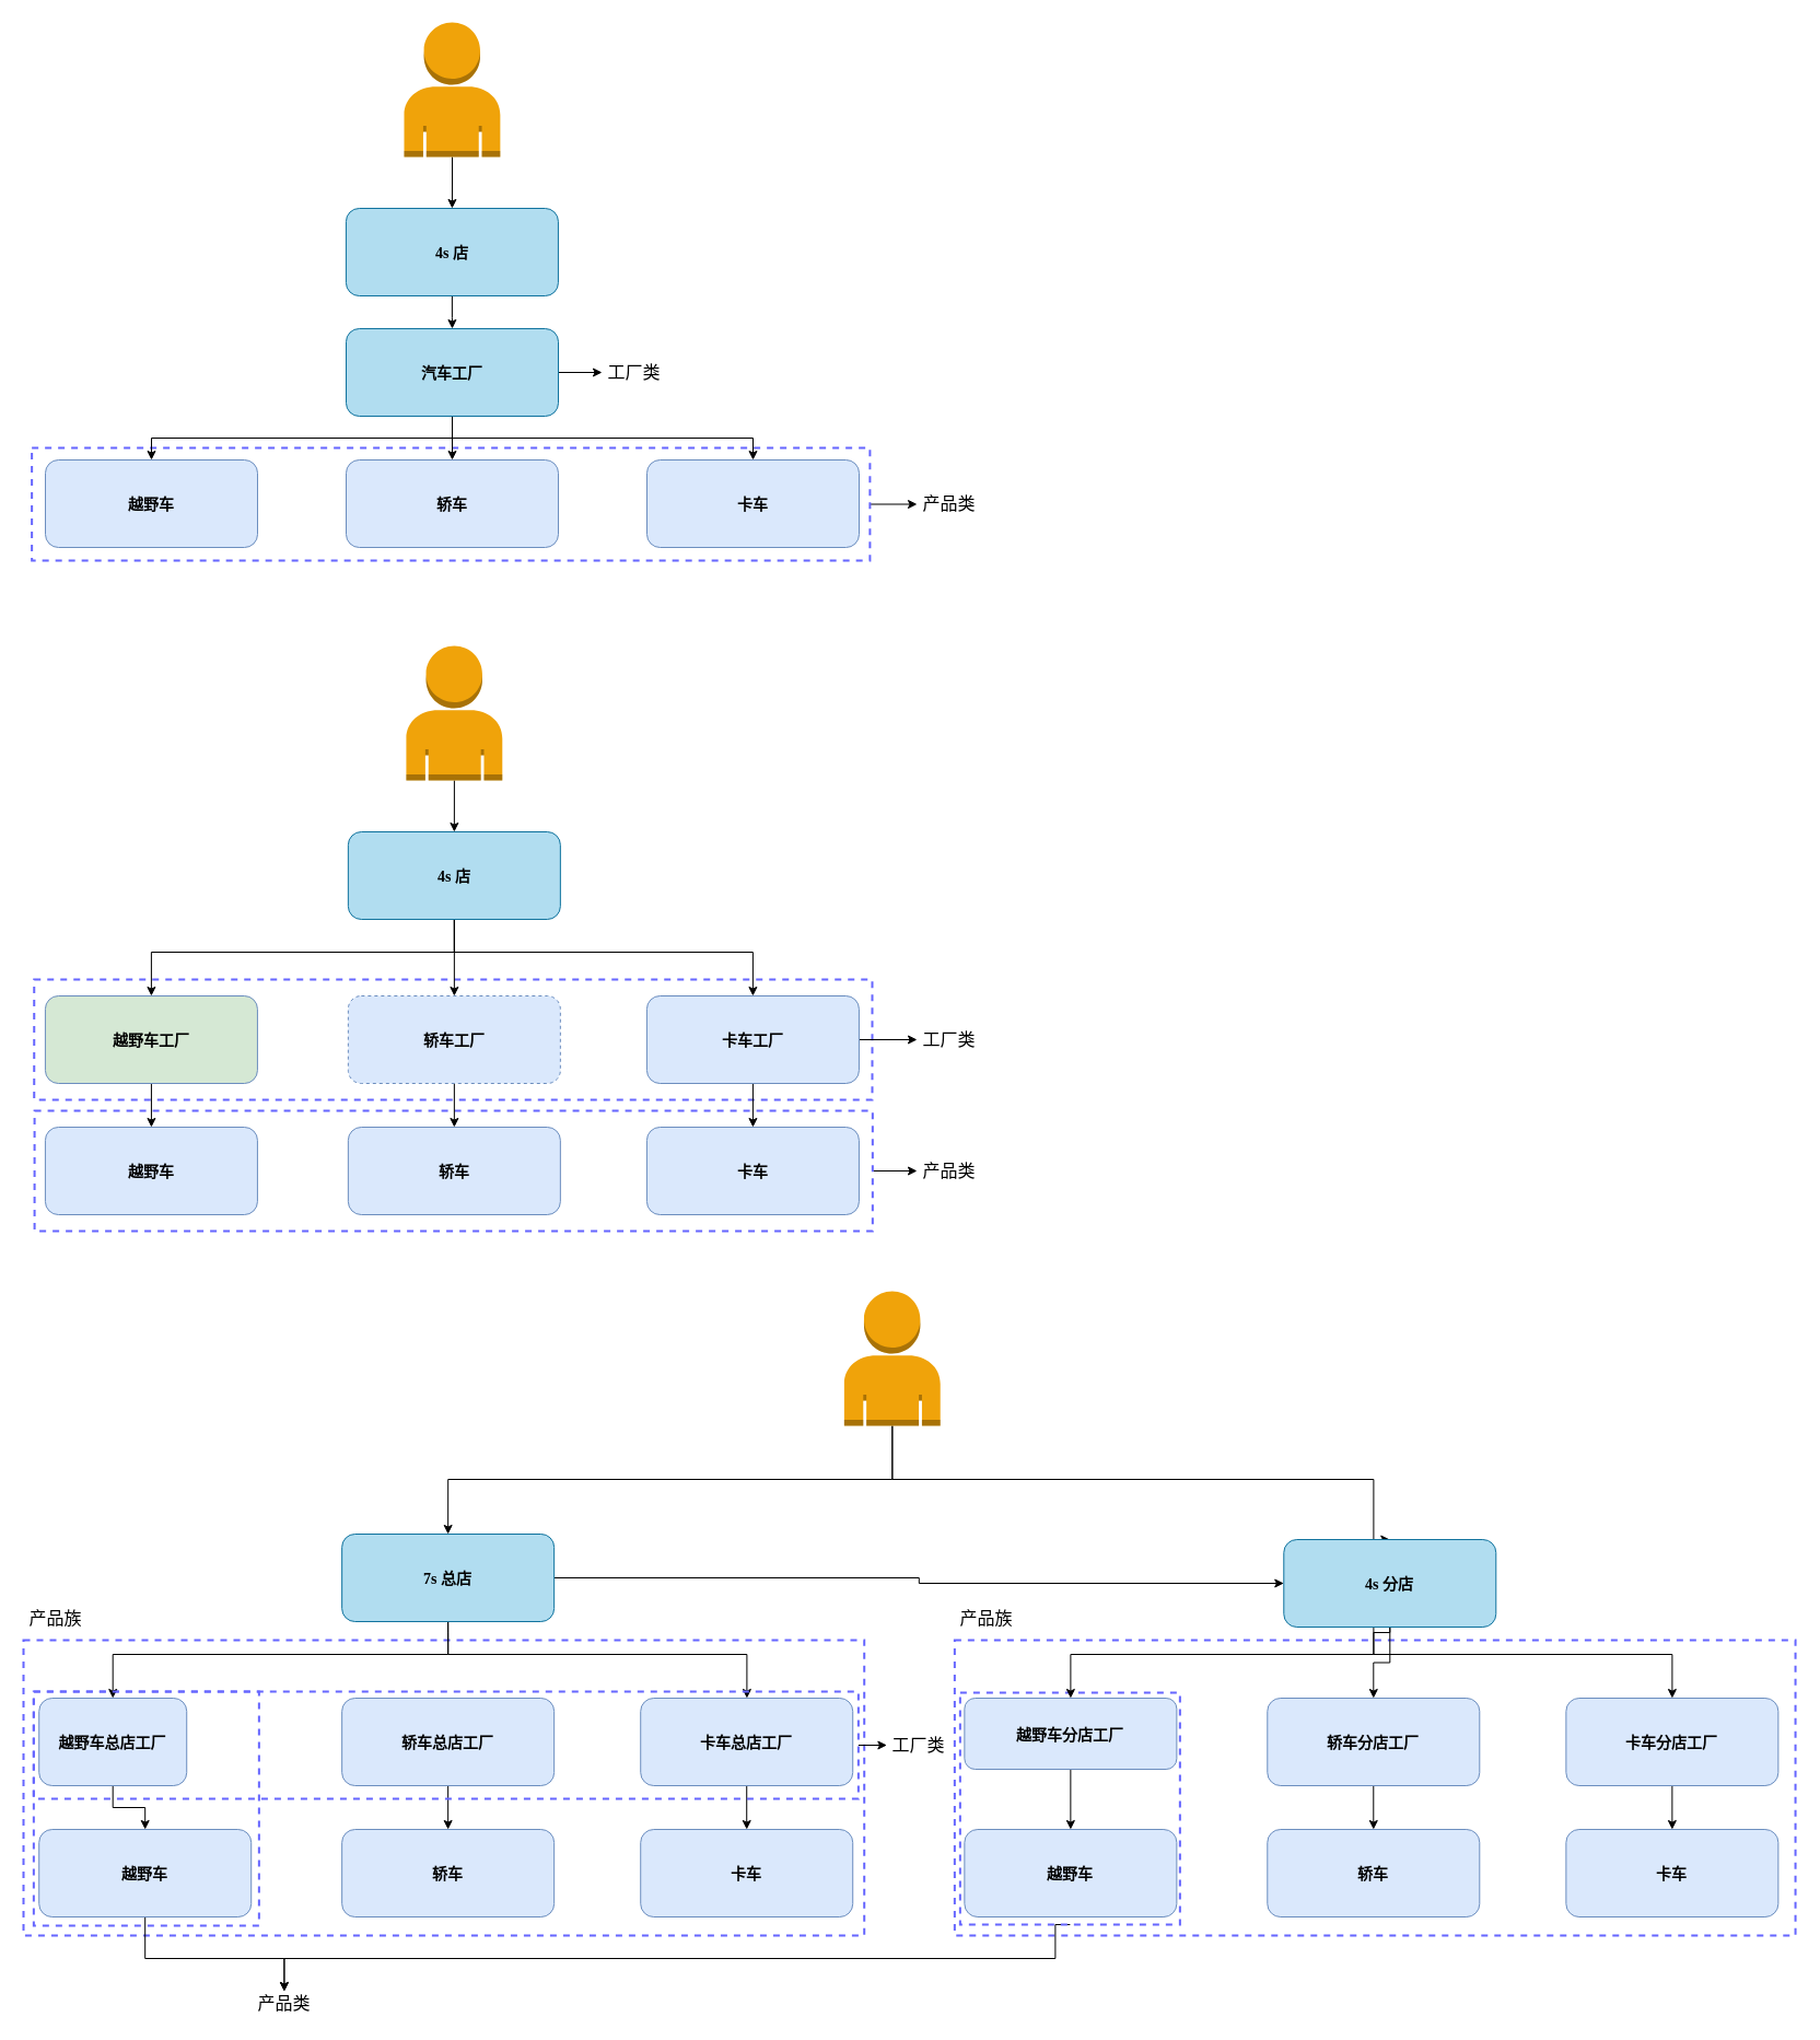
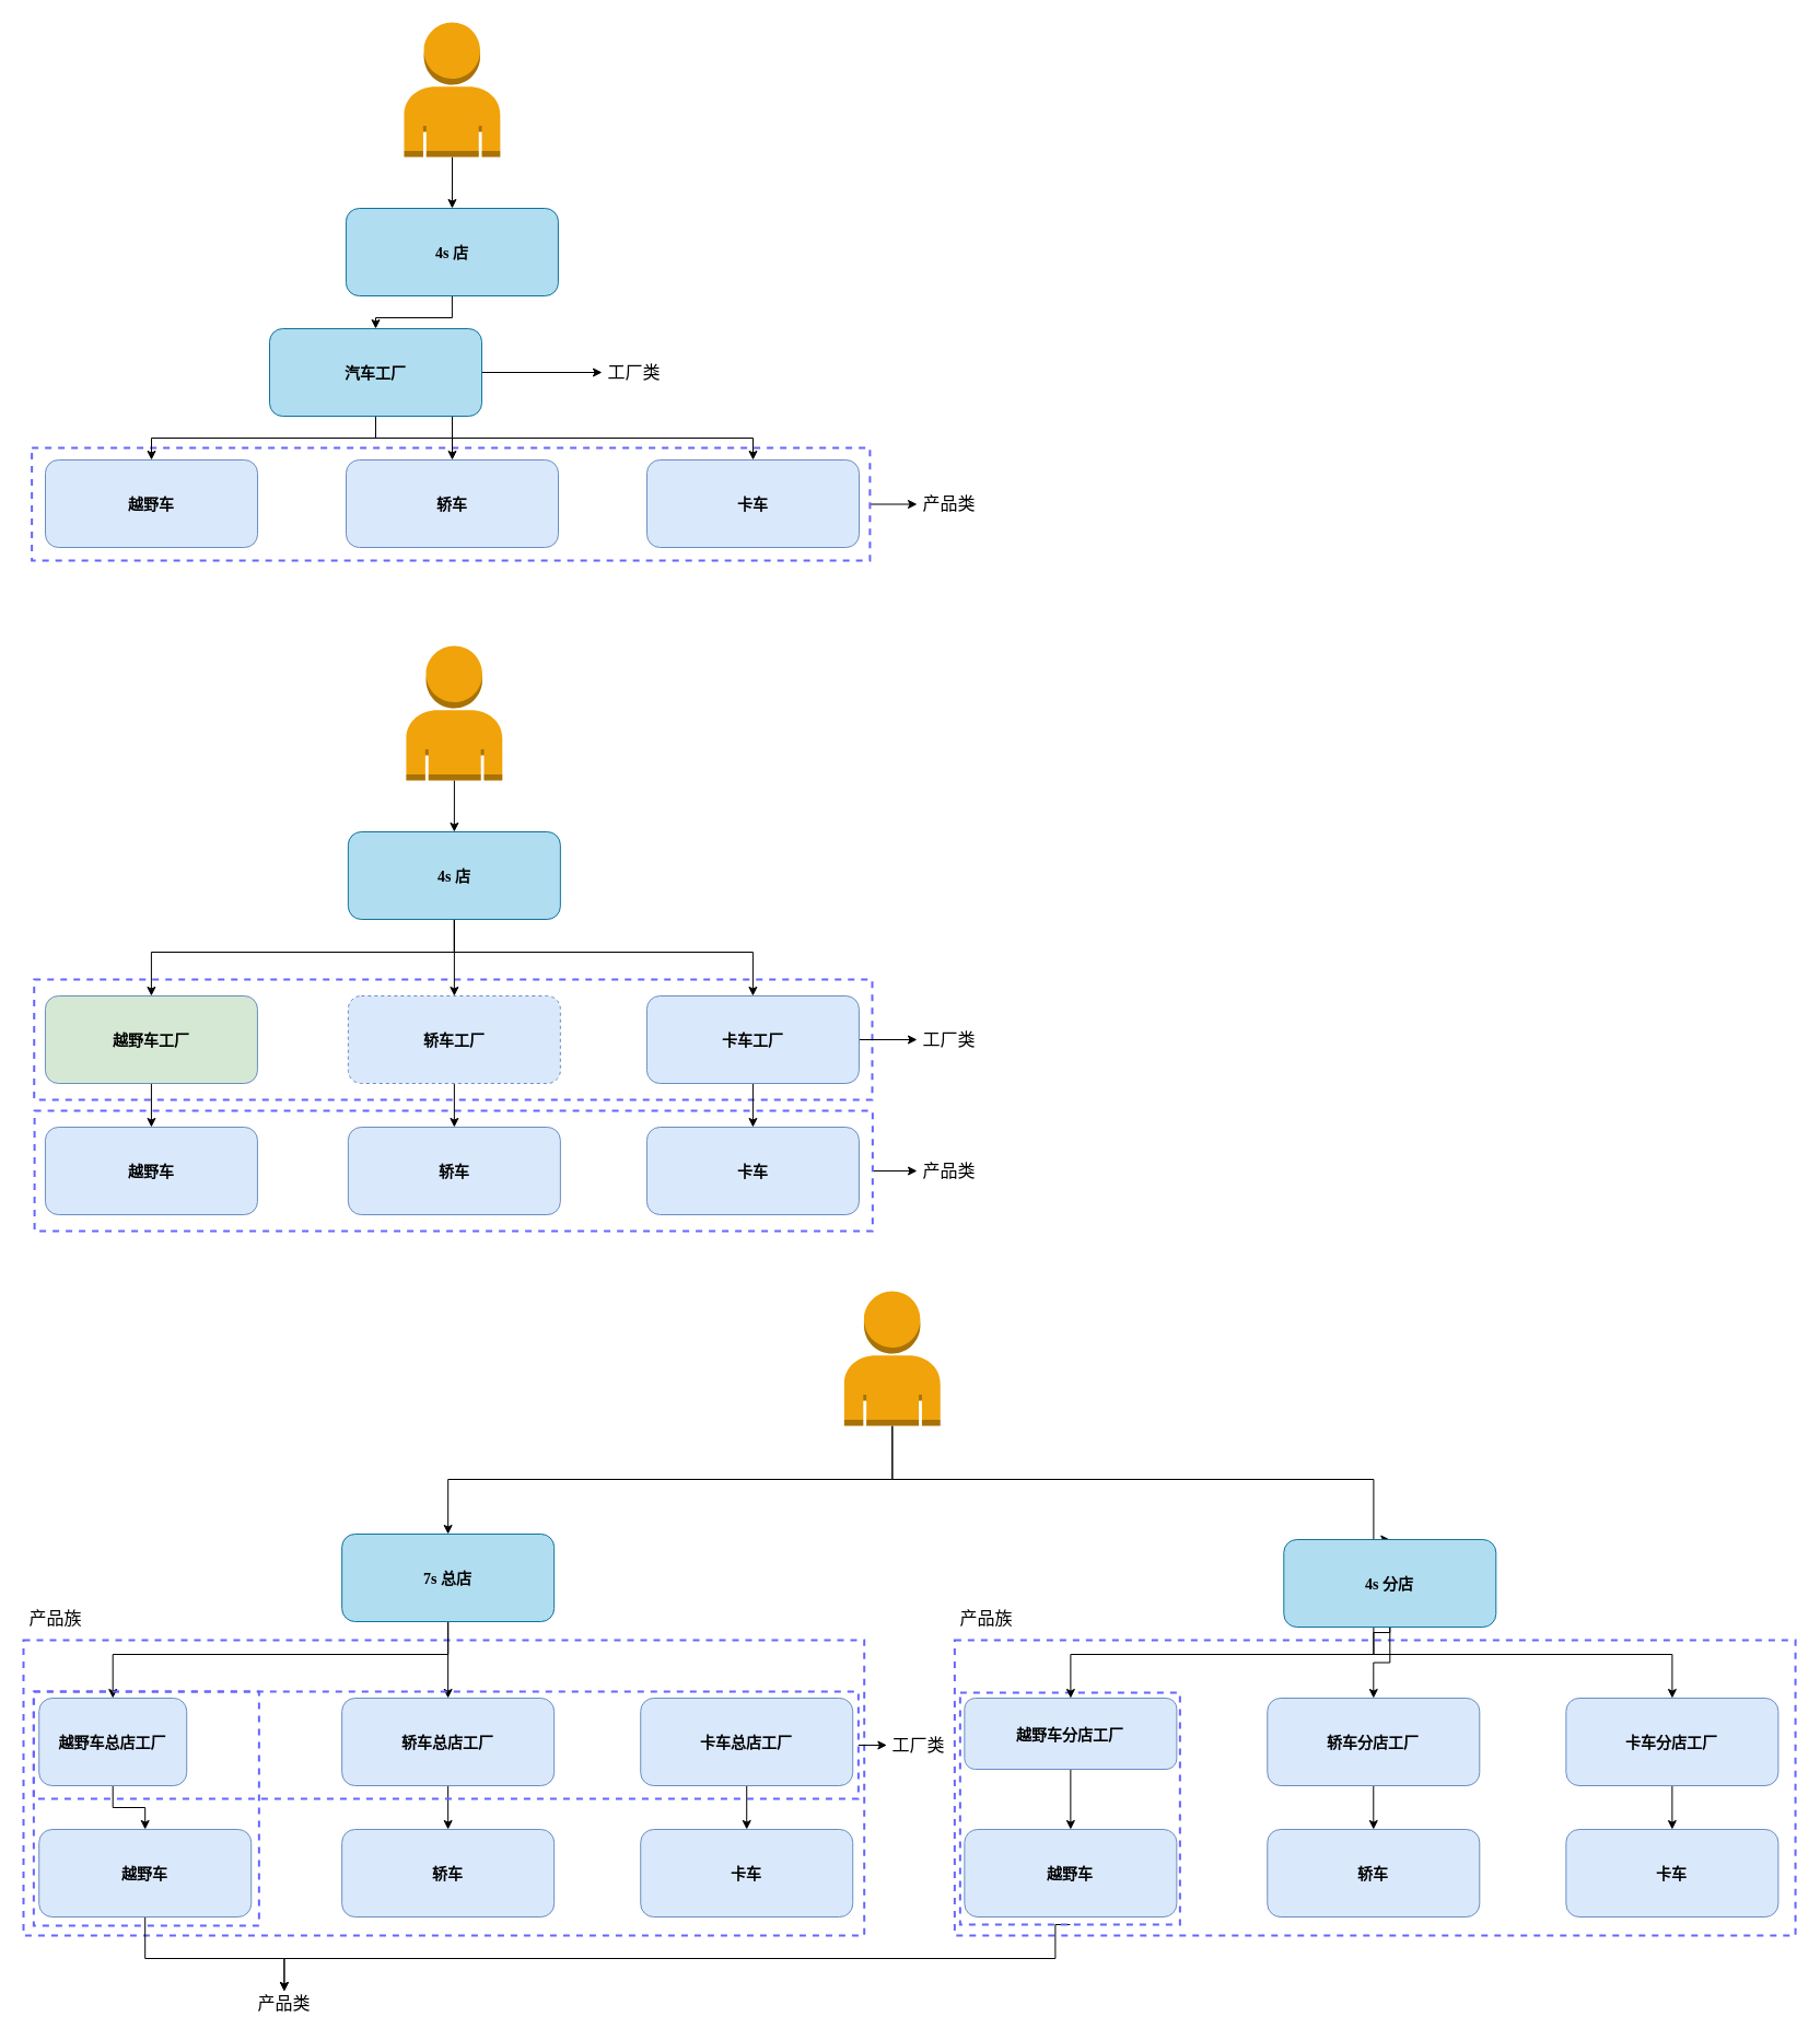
- <mxCell id="39" value="&lt;span style=&quot;font-size: 14px; font-weight: 700;&quot;&gt;汽车工厂&lt;/span&gt;" style="rounded=1;whiteSpace=wrap;html=1;fontFamily=Verdana;fontSize=16;fillColor=#b1ddf0;strokeColor=#10739e;" vertex="1" parent="1"><mxGeometry x="316" y="300" width="194" height="80" as="geometry" /></mxCell>
+ <mxCell id="39" value="&lt;span style=&quot;font-size: 14px; font-weight: 700;&quot;&gt;汽车工厂&lt;/span&gt;" style="rounded=1;whiteSpace=wrap;html=1;fontFamily=Verdana;fontSize=16;fillColor=#b1ddf0;strokeColor=#10739e;" vertex="1" parent="1"><mxGeometry x="246" y="300" width="194" height="80" as="geometry" /></mxCell>
- <mxCell id="43" value="" style="edgeStyle=orthogonalEdgeStyle;rounded=0;orthogonalLoop=1;jettySize=auto;html=1;fontFamily=Verdana;fontSize=16;" edge="1" parent="1" source="46" target="60"><mxGeometry relative="1" as="geometry" /></mxCell>
+ <mxCell id="43" value="" style="edgeStyle=orthogonalEdgeStyle;rounded=0;orthogonalLoop=1;jettySize=auto;html=1;fontFamily=Verdana;fontSize=16;" edge="1" parent="1" source="46" target="48"><mxGeometry relative="1" as="geometry" /></mxCell>
- <mxCell id="45" style="edgeStyle=orthogonalEdgeStyle;rounded=0;orthogonalLoop=1;jettySize=auto;html=1;fontFamily=Verdana;fontSize=16;exitX=0.5;exitY=1;exitDx=0;exitDy=0;" edge="1" parent="1" source="46" target="52"><mxGeometry relative="1" as="geometry"><Array as="points"><mxPoint x="409.36" y="1512" /><mxPoint x="682.36" y="1512" /></Array></mxGeometry></mxCell>
